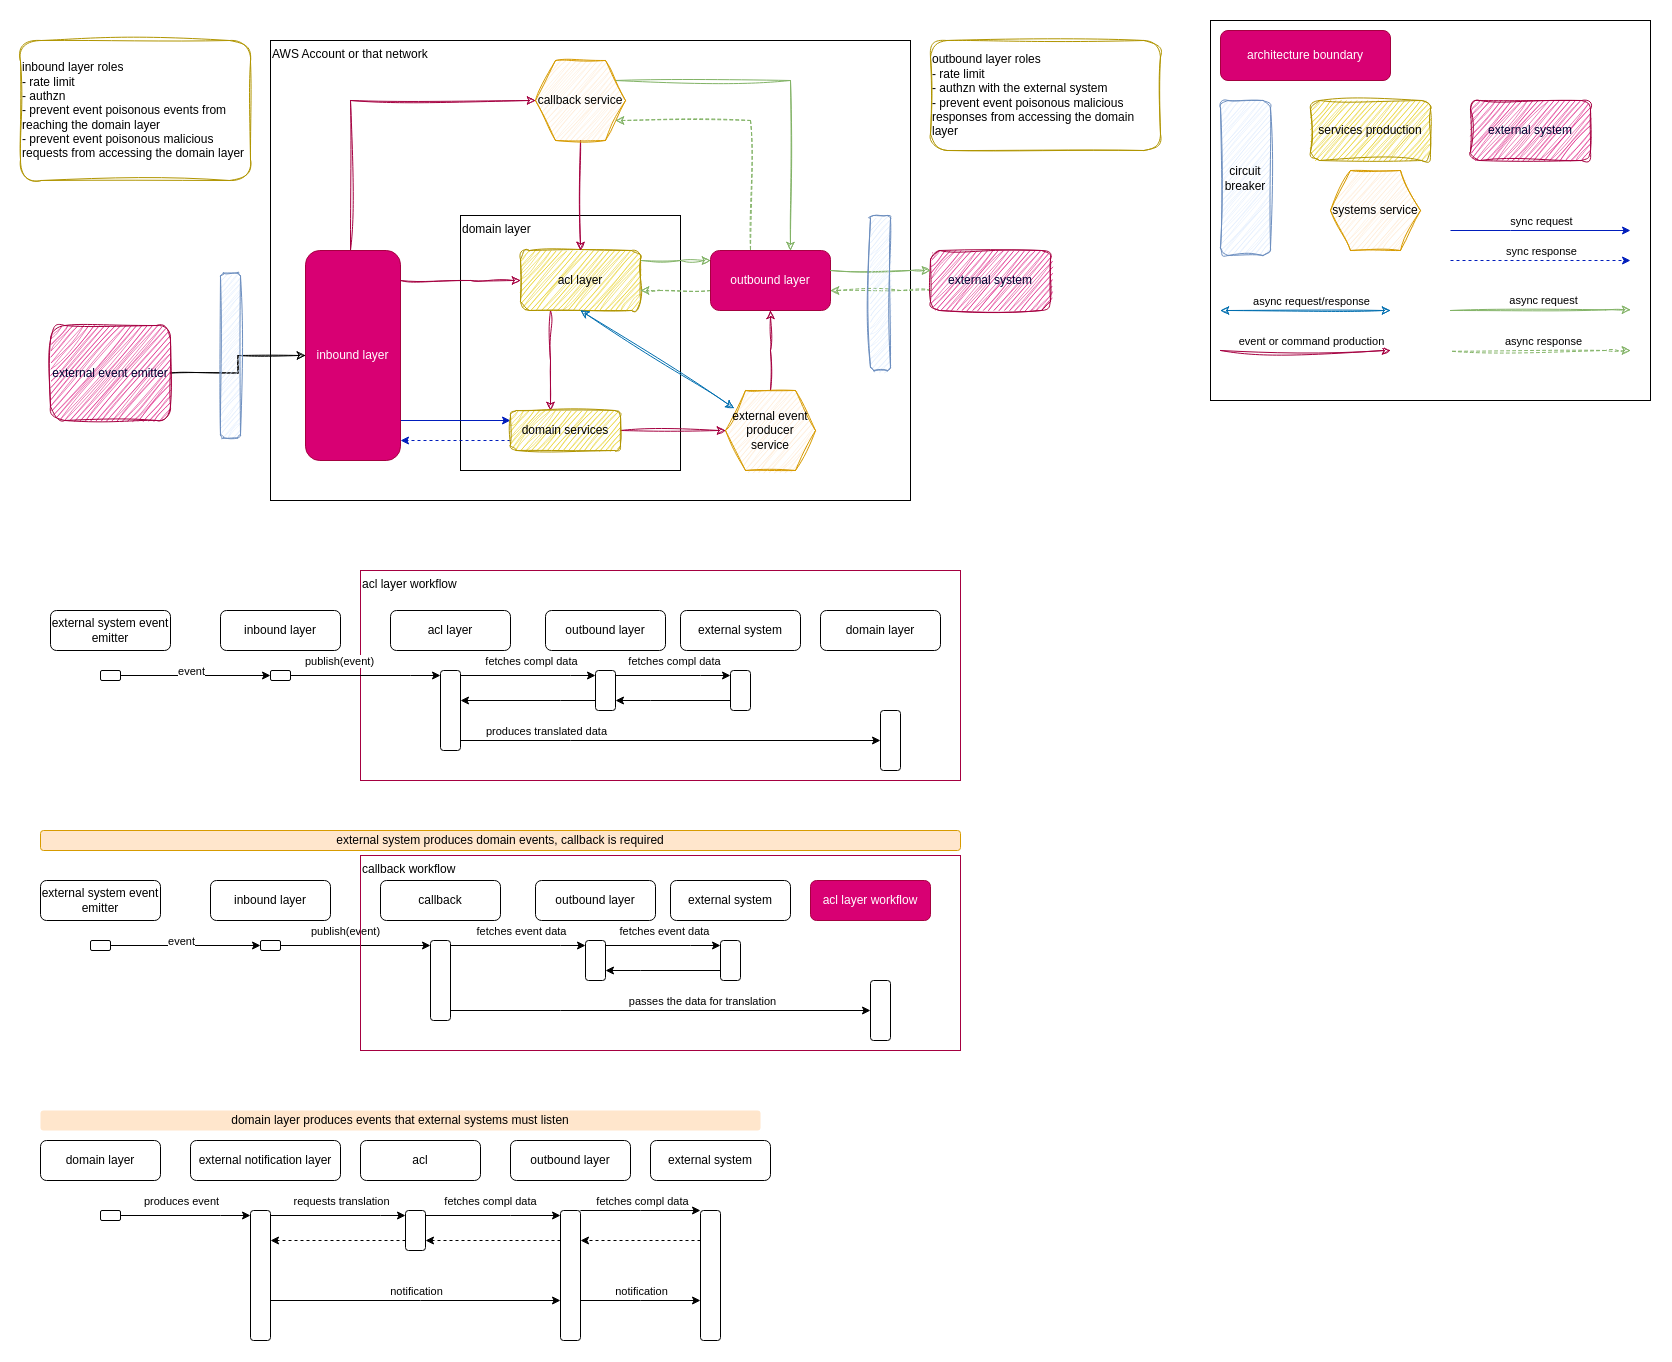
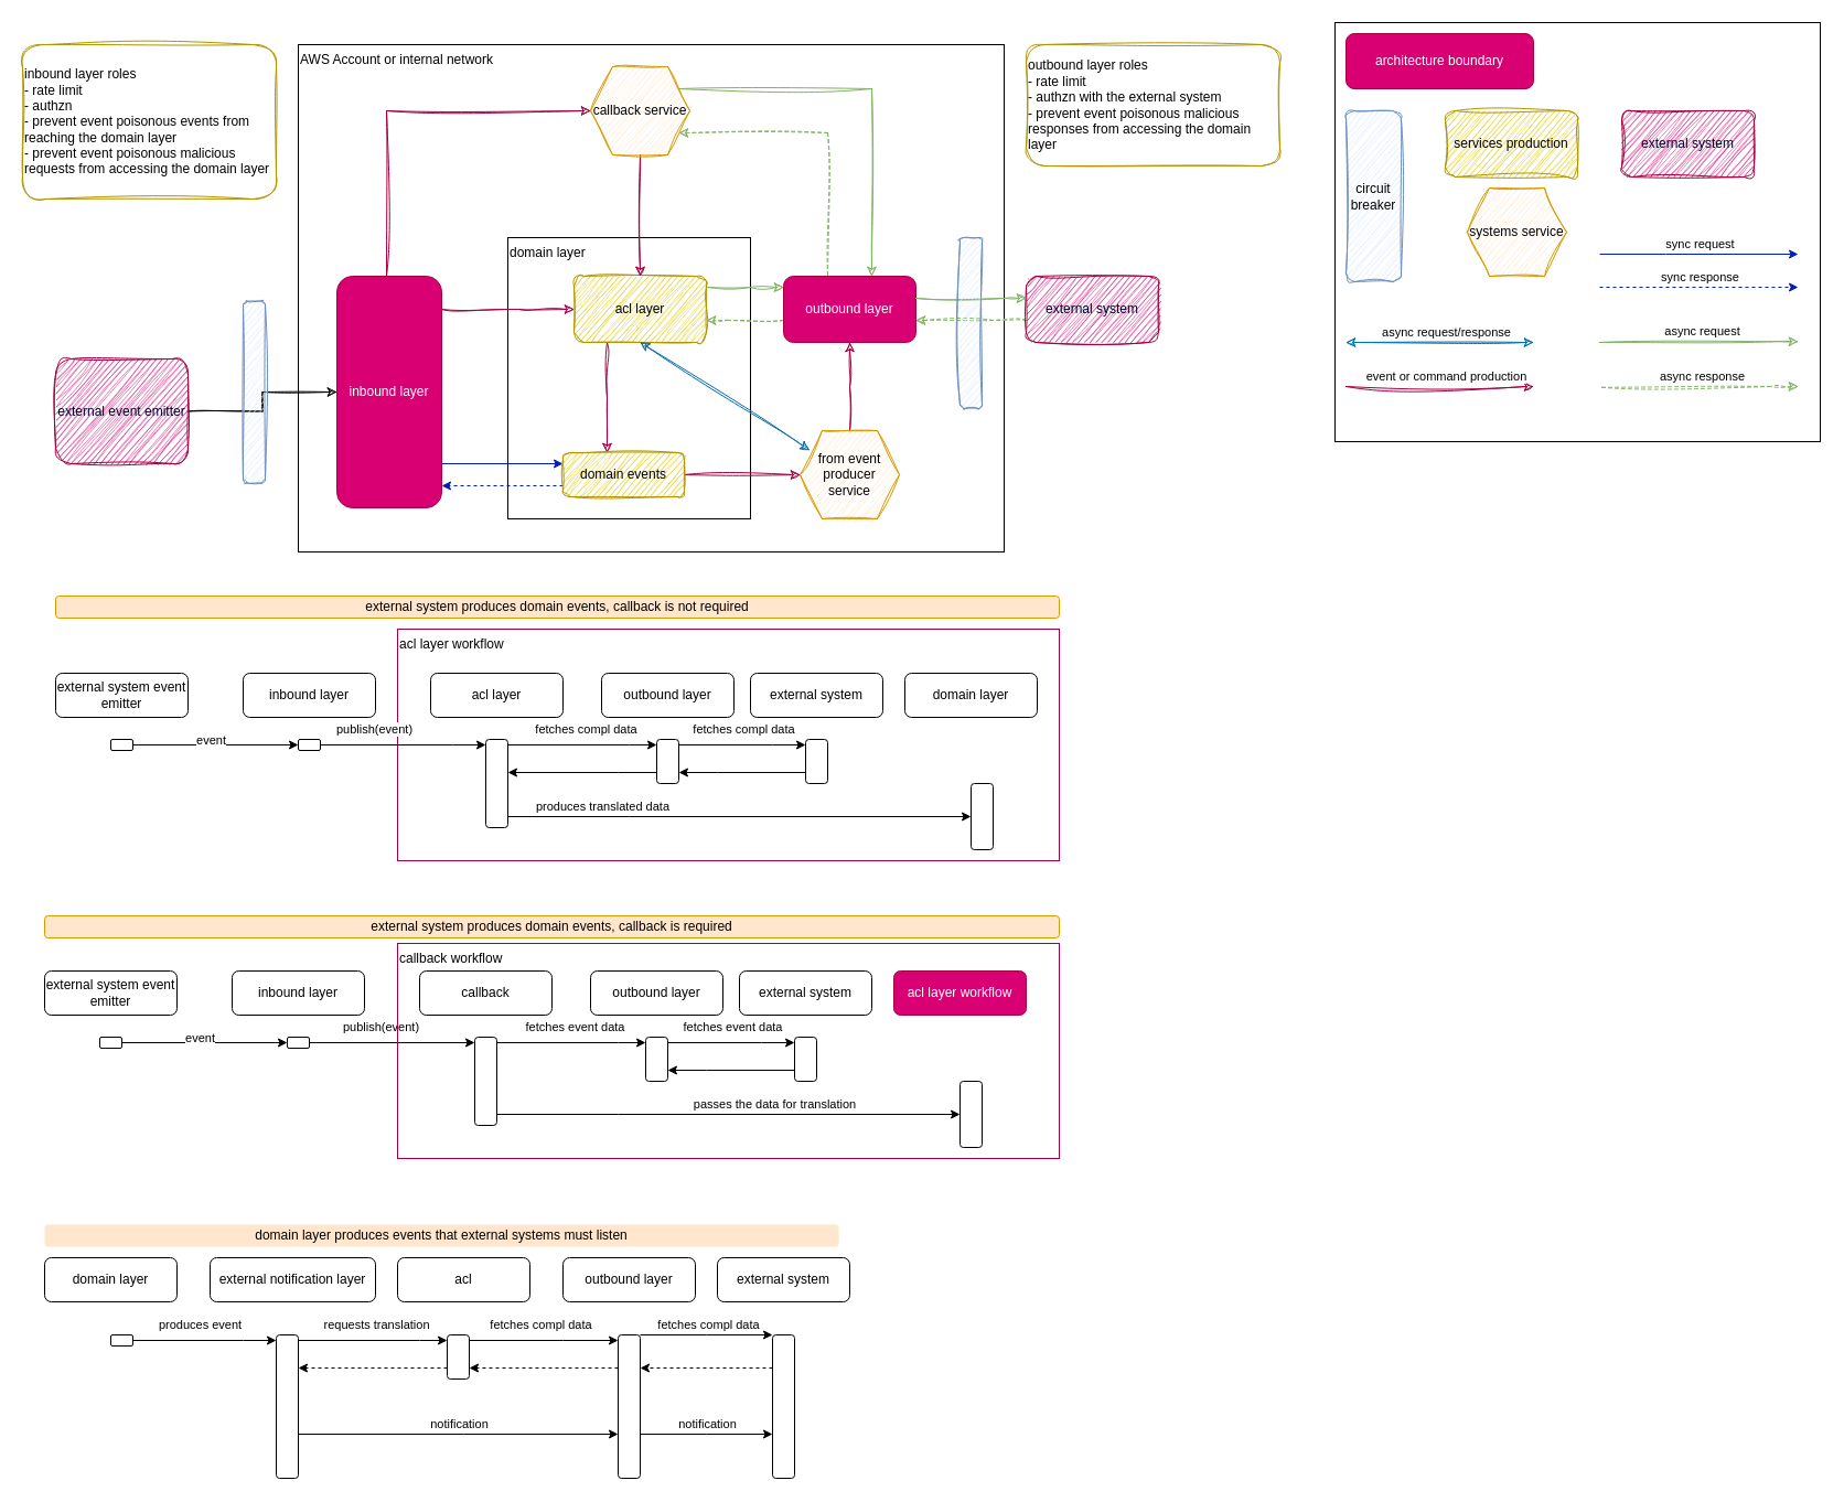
- <mxCell id="2" value="AWS Account or that network" style="rounded=0;whiteSpace=wrap;html=1;fillColor=none;align=left;verticalAlign=top;strokeColor=default;" parent="1" vertex="1"><mxGeometry x="270" y="40" width="640" height="460" as="geometry" /></mxCell>
+ <mxCell id="2" value="AWS Account or internal network" style="rounded=0;whiteSpace=wrap;html=1;fillColor=none;align=left;verticalAlign=top;strokeColor=default;" parent="1" vertex="1"><mxGeometry x="270" y="40" width="640" height="460" as="geometry" /></mxCell>
- <mxCell id="71" value="domain services" style="rounded=1;whiteSpace=wrap;html=1;sketch=1;curveFitting=1;jiggle=2;fillColor=#e3c800;strokeColor=#B09500;fontColor=#000000;" parent="1" vertex="1"><mxGeometry x="510" y="410" width="110" height="40" as="geometry" /></mxCell>
+ <mxCell id="71" value="domain events" style="rounded=1;whiteSpace=wrap;html=1;sketch=1;curveFitting=1;jiggle=2;fillColor=#e3c800;strokeColor=#B09500;fontColor=#000000;" parent="1" vertex="1"><mxGeometry x="510" y="410" width="110" height="40" as="geometry" /></mxCell>
- <mxCell id="75" value="external event producer service" style="shape=hexagon;perimeter=hexagonPerimeter2;whiteSpace=wrap;html=1;fixedSize=1;fillColor=#ffe6cc;strokeColor=#d79b00;sketch=1;curveFitting=1;jiggle=2;" parent="1" vertex="1"><mxGeometry x="725" y="390" width="90" height="80" as="geometry" /></mxCell>
+ <mxCell id="75" value="from event producer service" style="shape=hexagon;perimeter=hexagonPerimeter2;whiteSpace=wrap;html=1;fixedSize=1;fillColor=#ffe6cc;strokeColor=#d79b00;sketch=1;curveFitting=1;jiggle=2;" parent="1" vertex="1"><mxGeometry x="725" y="390" width="90" height="80" as="geometry" /></mxCell>
+ <mxCell id="11" value="external system produces domain events, callback is not required" style="rounded=1;whiteSpace=wrap;html=1;fillColor=#ffe6cc;strokeColor=#d79b00;" parent="1" vertex="1"><mxGeometry x="50" y="540" width="910" height="20" as="geometry" /></mxCell>
